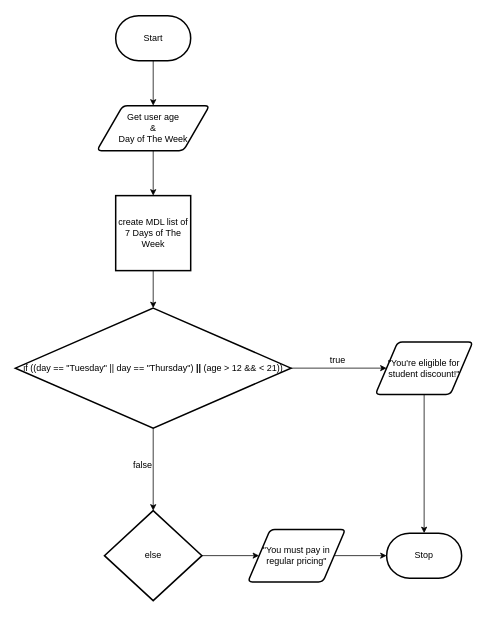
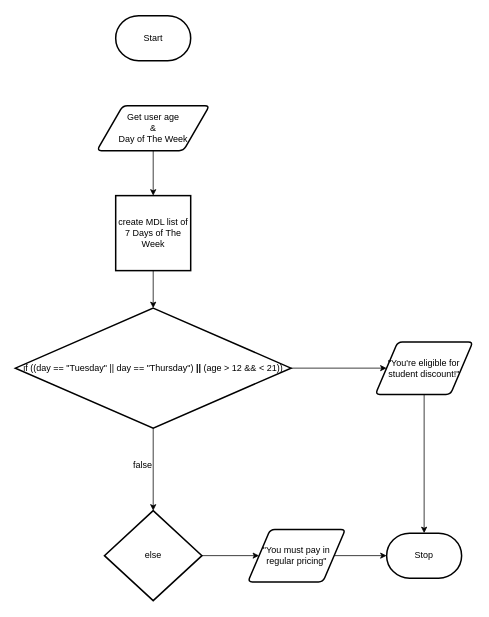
- <mxCell id="2" value="" style="edgeStyle=none;html=1;" edge="1" parent="1" source="3" target="6"><mxGeometry relative="1" as="geometry" /></mxCell>
- <mxCell id="14" value="true" style="text;html=1;strokeColor=none;fillColor=none;align=center;verticalAlign=middle;whiteSpace=wrap;rounded=0;" vertex="1" parent="1"><mxGeometry x="430" y="470" width="40" height="20" as="geometry" /></mxCell>
